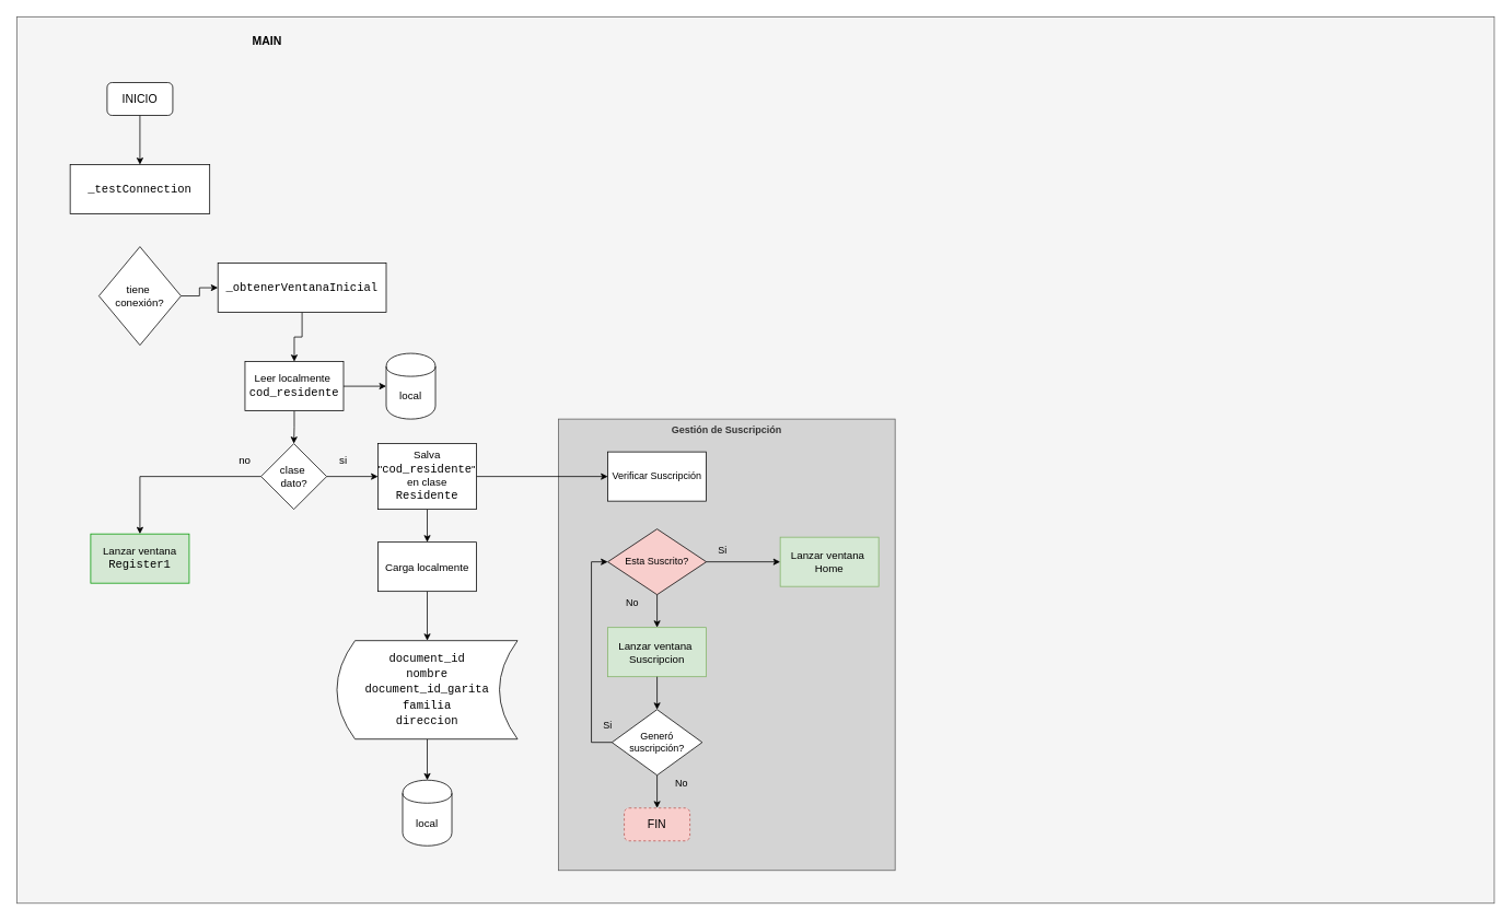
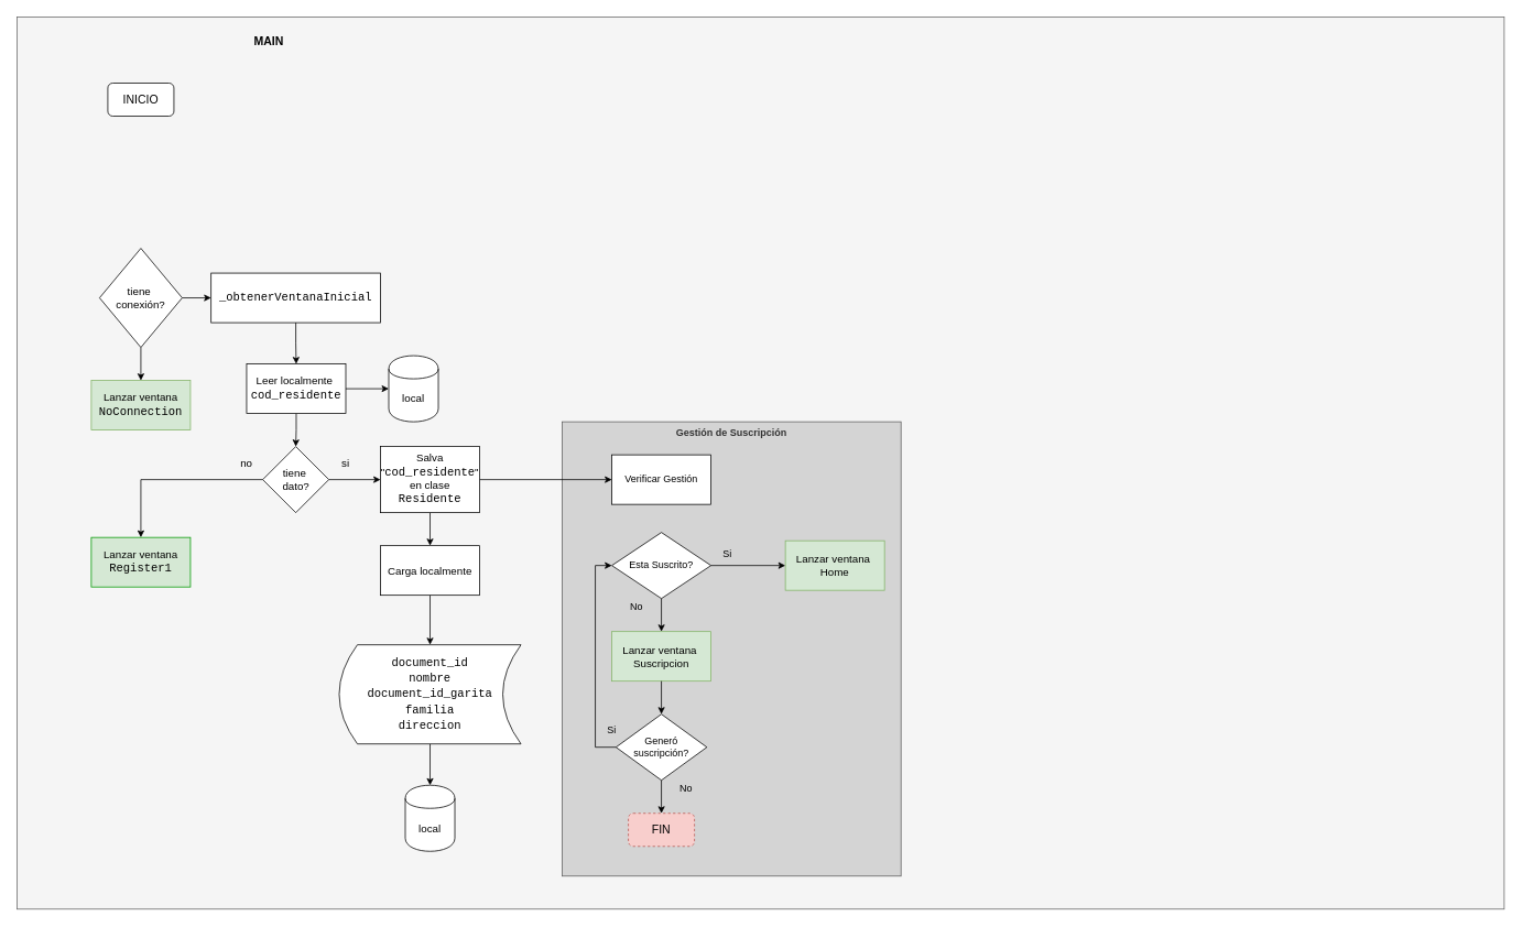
- <mxCell id="5" style="edgeStyle=orthogonalEdgeStyle;rounded=0;orthogonalLoop=1;jettySize=auto;html=1;exitX=0.5;exitY=1;exitDx=0;exitDy=0;entryX=0.5;entryY=0;entryDx=0;entryDy=0;fontSize=13;" parent="1" source="6" target="7" edge="1"><mxGeometry relative="1" as="geometry" /></mxCell>
- <mxCell id="7" value="&lt;div style=&quot;font-family: &amp;#34;consolas&amp;#34; , &amp;#34;courier new&amp;#34; , monospace ; font-size: 14px ; line-height: 19px&quot;&gt;&lt;span&gt;_testConnection&lt;/span&gt;&lt;/div&gt;" style="rounded=0;whiteSpace=wrap;html=1;fontSize=13;" parent="1" vertex="1"><mxGeometry x="85" y="200" width="170" height="60" as="geometry" /></mxCell>
- <mxCell id="12" value="&lt;div style=&quot;font-family: &amp;#34;consolas&amp;#34; , &amp;#34;courier new&amp;#34; , monospace ; font-size: 14px ; line-height: 19px&quot;&gt;&lt;span&gt;_obtenerVentanaInicial&lt;/span&gt;&lt;/div&gt;" style="rounded=0;whiteSpace=wrap;html=1;fontSize=13;" parent="1" vertex="1"><mxGeometry x="265" y="320" width="205" height="60" as="geometry" /></mxCell>
+ <mxCell id="12" value="&lt;div style=&quot;font-family: &amp;#34;consolas&amp;#34; , &amp;#34;courier new&amp;#34; , monospace ; font-size: 14px ; line-height: 19px&quot;&gt;&lt;span&gt;_obtenerVentanaInicial&lt;/span&gt;&lt;/div&gt;" style="rounded=0;whiteSpace=wrap;html=1;fontSize=13;" parent="1" vertex="1"><mxGeometry x="255" y="330" width="205" height="60" as="geometry" /></mxCell>
+ <mxCell id="9" style="edgeStyle=orthogonalEdgeStyle;rounded=0;orthogonalLoop=1;jettySize=auto;html=1;exitX=0.5;exitY=1;exitDx=0;exitDy=0;fontSize=13;" parent="1" source="10" target="13" edge="1"><mxGeometry relative="1" as="geometry" /></mxCell>
+ <mxCell id="13" value="Lanzar ventana&lt;br&gt;&lt;div style=&quot;font-family: &amp;#34;consolas&amp;#34; , &amp;#34;courier new&amp;#34; , monospace ; font-size: 14px ; line-height: 19px&quot;&gt;&lt;span&gt;NoConnection&lt;/span&gt;&lt;/div&gt;" style="rounded=0;whiteSpace=wrap;html=1;fontSize=13;fillColor=#d5e8d4;strokeColor=#82b366;" parent="1" vertex="1"><mxGeometry x="110" y="460" width="120" height="60" as="geometry" /></mxCell>
- <mxCell id="20" value="clase&amp;nbsp;&lt;br&gt;dato?" style="rhombus;whiteSpace=wrap;html=1;fontSize=13;" parent="1" vertex="1"><mxGeometry x="317.5" y="540" width="80" height="80" as="geometry" /></mxCell>
+ <mxCell id="20" value="tiene&amp;nbsp;&lt;br&gt;dato?" style="rhombus;whiteSpace=wrap;html=1;fontSize=13;" parent="1" vertex="1"><mxGeometry x="317.5" y="540" width="80" height="80" as="geometry" /></mxCell>
- <mxCell id="33" value="Verificar Suscripción" style="rounded=0;whiteSpace=wrap;html=1;" vertex="1" parent="32"><mxGeometry x="20" width="120" height="60" as="geometry" /></mxCell>
+ <mxCell id="33" value="Verificar Gestión" style="rounded=0;whiteSpace=wrap;html=1;" vertex="1" parent="32"><mxGeometry x="20" width="120" height="60" as="geometry" /></mxCell>
- <mxCell id="34" value="Esta Suscrito?" style="rhombus;whiteSpace=wrap;html=1;fillColor=#f8cecc;" vertex="1" parent="32"><mxGeometry x="20" y="94" width="120" height="80" as="geometry" /></mxCell>
+ <mxCell id="34" value="Esta Suscrito?" style="rhombus;whiteSpace=wrap;html=1;" vertex="1" parent="32"><mxGeometry x="20" y="94" width="120" height="80" as="geometry" /></mxCell>
